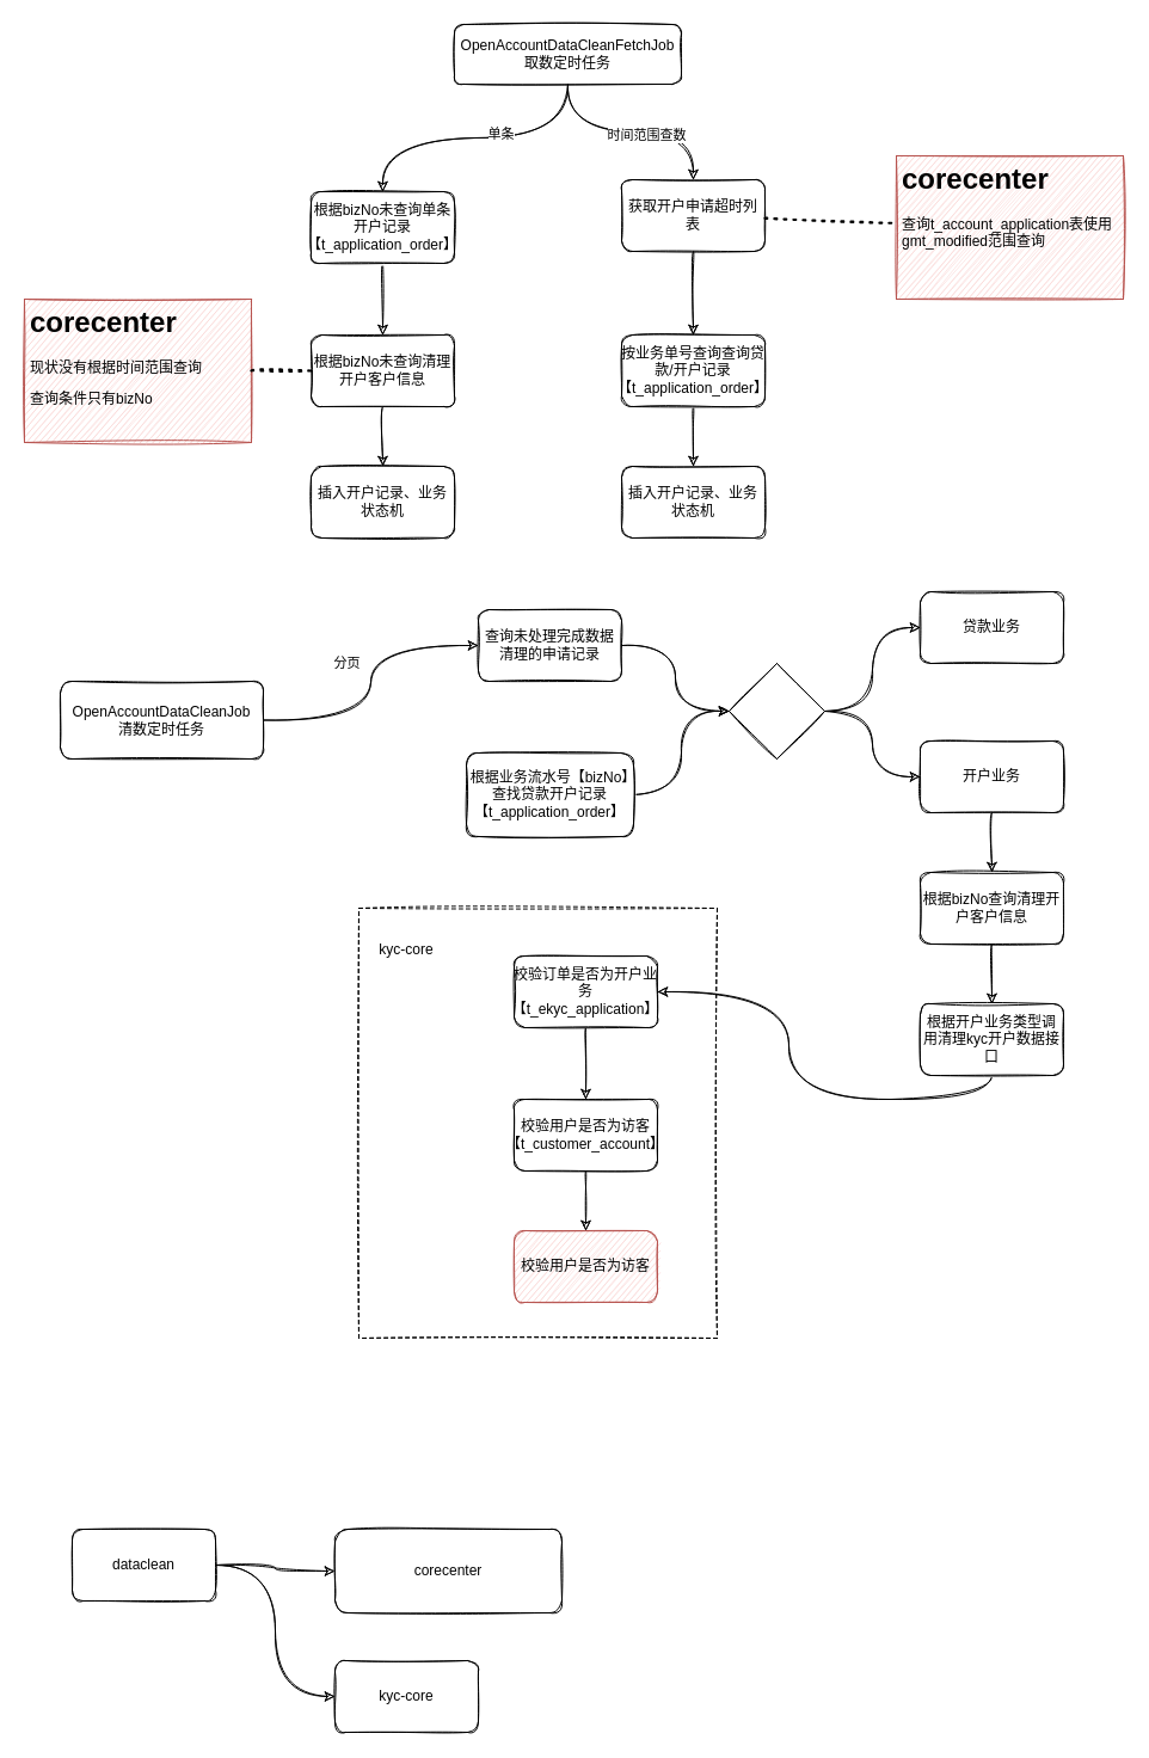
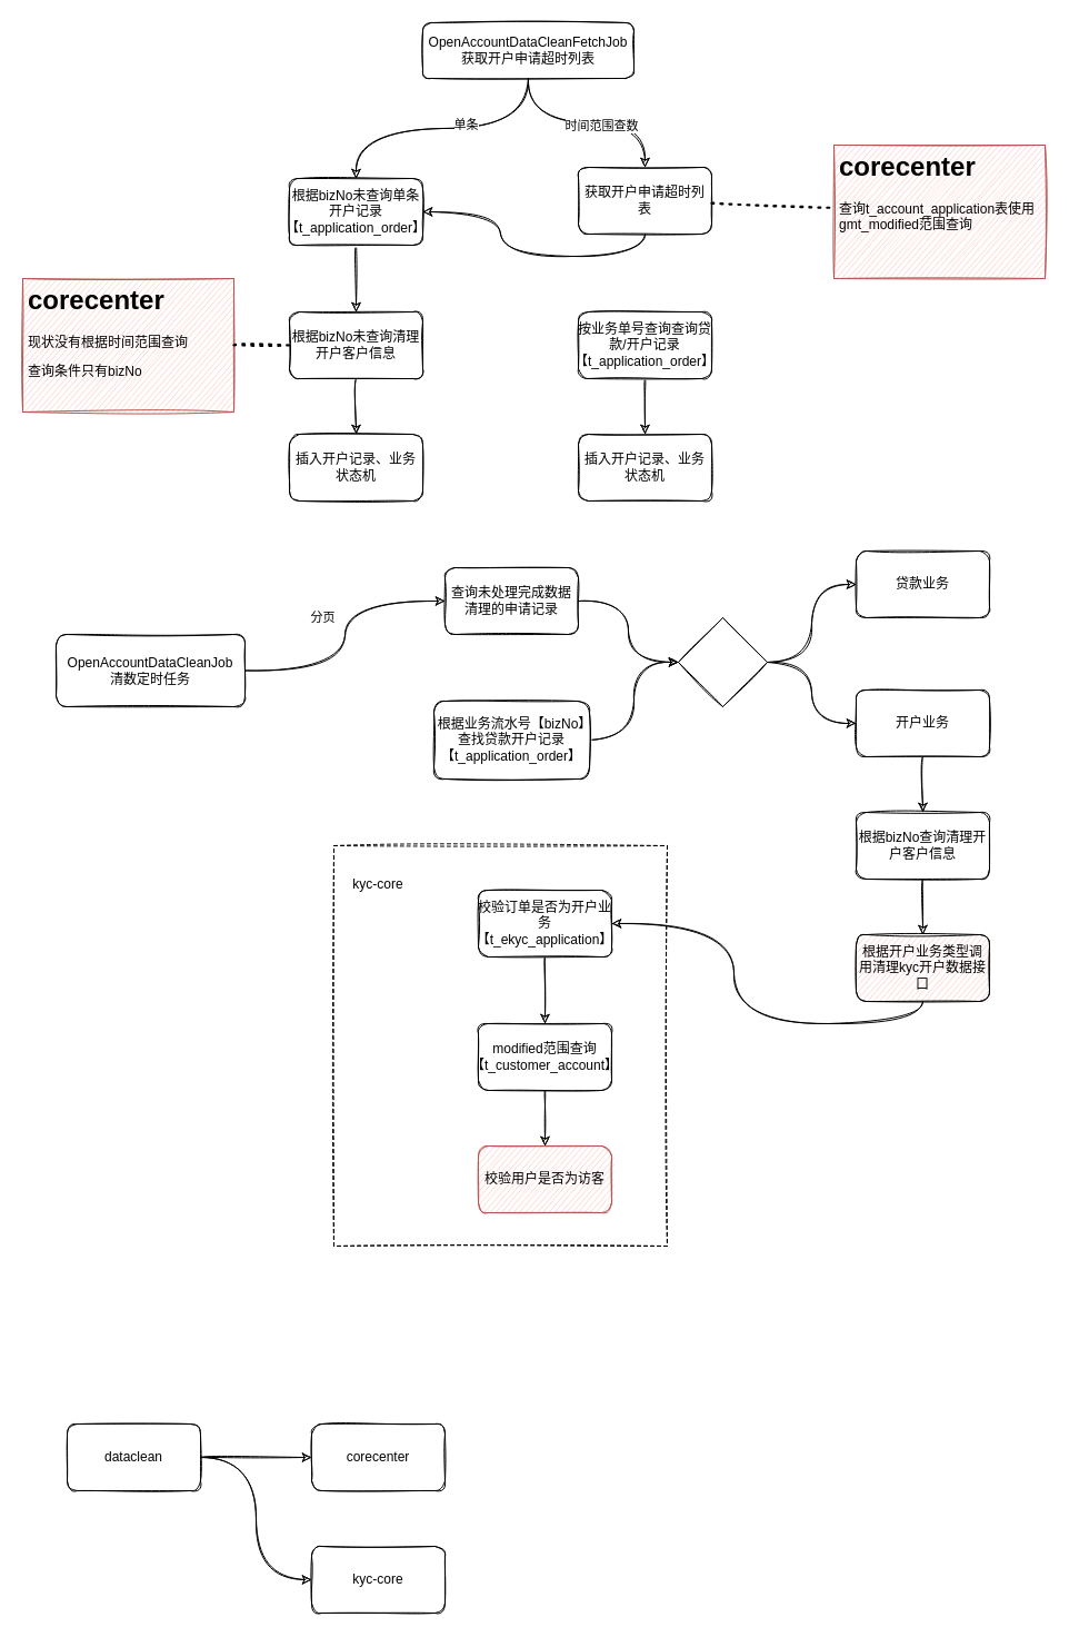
- <mxCell id="7" value="&lt;div&gt;OpenAccountDataCleanFetchJob&lt;/div&gt;&lt;div&gt;取数定时任务&lt;/div&gt;" style="rounded=1;whiteSpace=wrap;html=1;sketch=1;" vertex="1" parent="1"><mxGeometry x="380" y="20" width="190" height="50" as="geometry" /></mxCell>
+ <mxCell id="7" value="&lt;div&gt;OpenAccountDataCleanFetchJob&lt;/div&gt;&lt;div&gt;获取开户申请超时列表&lt;/div&gt;" style="rounded=1;whiteSpace=wrap;html=1;sketch=1;" vertex="1" parent="1"><mxGeometry x="380" y="20" width="190" height="50" as="geometry" /></mxCell>
- <mxCell id="15" style="edgeStyle=orthogonalEdgeStyle;curved=1;rounded=1;sketch=1;orthogonalLoop=1;jettySize=auto;html=1;exitX=0.5;exitY=1;exitDx=0;exitDy=0;" edge="1" parent="1" source="16" target="20"><mxGeometry relative="1" as="geometry" /></mxCell>
+ <mxCell id="15" style="edgeStyle=orthogonalEdgeStyle;curved=1;rounded=1;sketch=1;orthogonalLoop=1;jettySize=auto;html=1;exitX=0.5;exitY=1;exitDx=0;exitDy=0;" edge="1" parent="1" source="16" target="9"><mxGeometry relative="1" as="geometry" /></mxCell>
- <mxCell id="36" value="根据开户业务类型调用清理kyc开户数据接口" style="rounded=1;whiteSpace=wrap;html=1;sketch=1;" vertex="1" parent="1"><mxGeometry x="770" y="840" width="120" height="60" as="geometry" /></mxCell>
+ <mxCell id="36" value="根据开户业务类型调用清理kyc开户数据接口" style="rounded=1;whiteSpace=wrap;html=1;sketch=1;fillColor=#f8cecc;" vertex="1" parent="1"><mxGeometry x="770" y="840" width="120" height="60" as="geometry" /></mxCell>
- <mxCell id="40" value="校验用户是否为访客【t_customer_account】" style="rounded=1;whiteSpace=wrap;html=1;sketch=1;" vertex="1" parent="1"><mxGeometry x="430" y="920" width="120" height="60" as="geometry" /></mxCell>
+ <mxCell id="40" value="modified范围查询【t_customer_account】" style="rounded=1;whiteSpace=wrap;html=1;sketch=1;" vertex="1" parent="1"><mxGeometry x="430" y="920" width="120" height="60" as="geometry" /></mxCell>
- <mxCell id="48" value="corecenter" style="rounded=1;whiteSpace=wrap;html=1;shadow=0;glass=0;sketch=1;" vertex="1" parent="1"><mxGeometry x="280" y="1280" width="190" height="70" as="geometry" /></mxCell>
+ <mxCell id="48" value="corecenter" style="rounded=1;whiteSpace=wrap;html=1;shadow=0;glass=0;sketch=1;" vertex="1" parent="1"><mxGeometry y="1280" width="120" height="60" as="geometry" x="280" /></mxCell>
